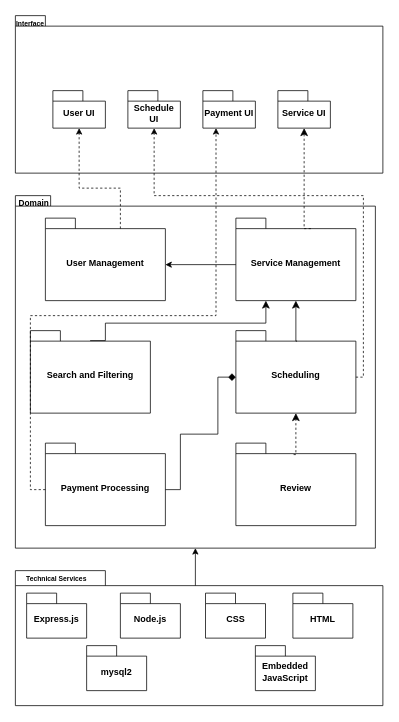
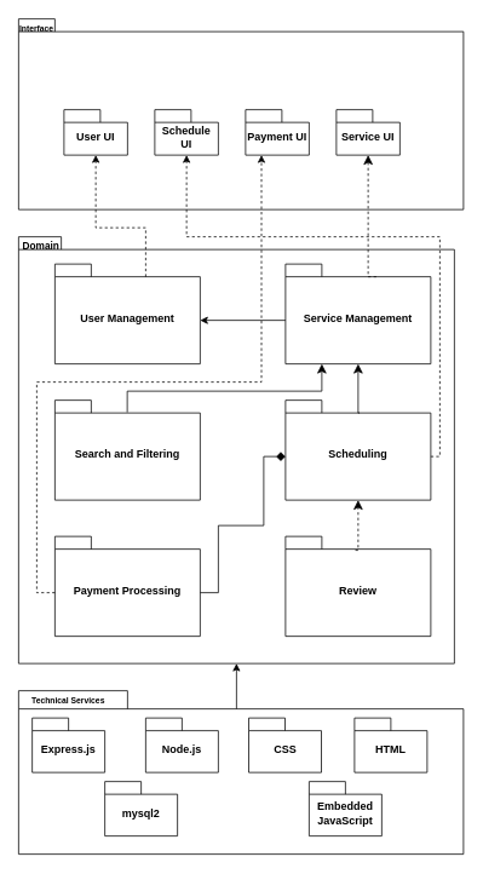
- <mxCell id="5" value="Search and Filtering" style="shape=folder;fontStyle=1;spacingTop=10;tabWidth=40;tabHeight=14;tabPosition=left;html=1;whiteSpace=wrap;" vertex="1" parent="1"><mxGeometry x="40" y="440" width="160" height="110" as="geometry" /></mxCell>
+ <mxCell id="5" value="Search and Filtering" style="shape=folder;fontStyle=1;spacingTop=10;tabWidth=40;tabHeight=14;tabPosition=left;html=1;whiteSpace=wrap;" vertex="1" parent="1"><mxGeometry x="60" y="440" width="160" height="110" as="geometry" /></mxCell>
